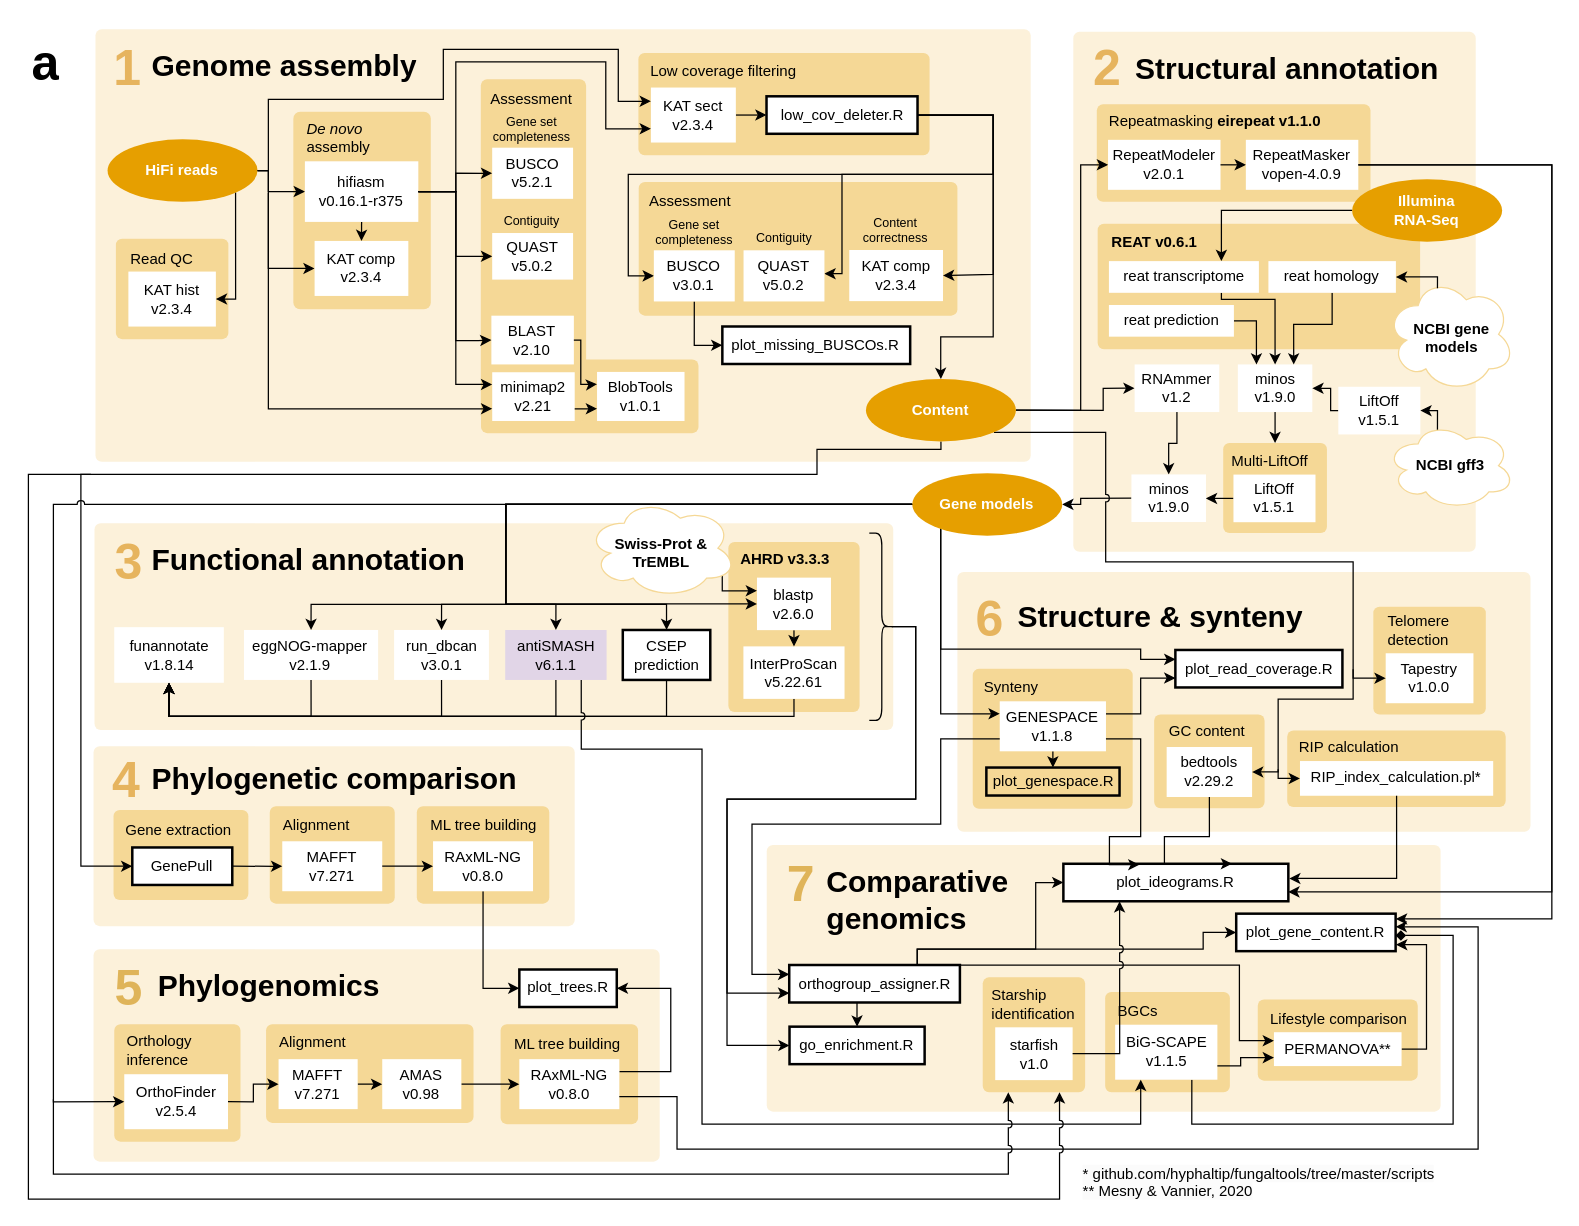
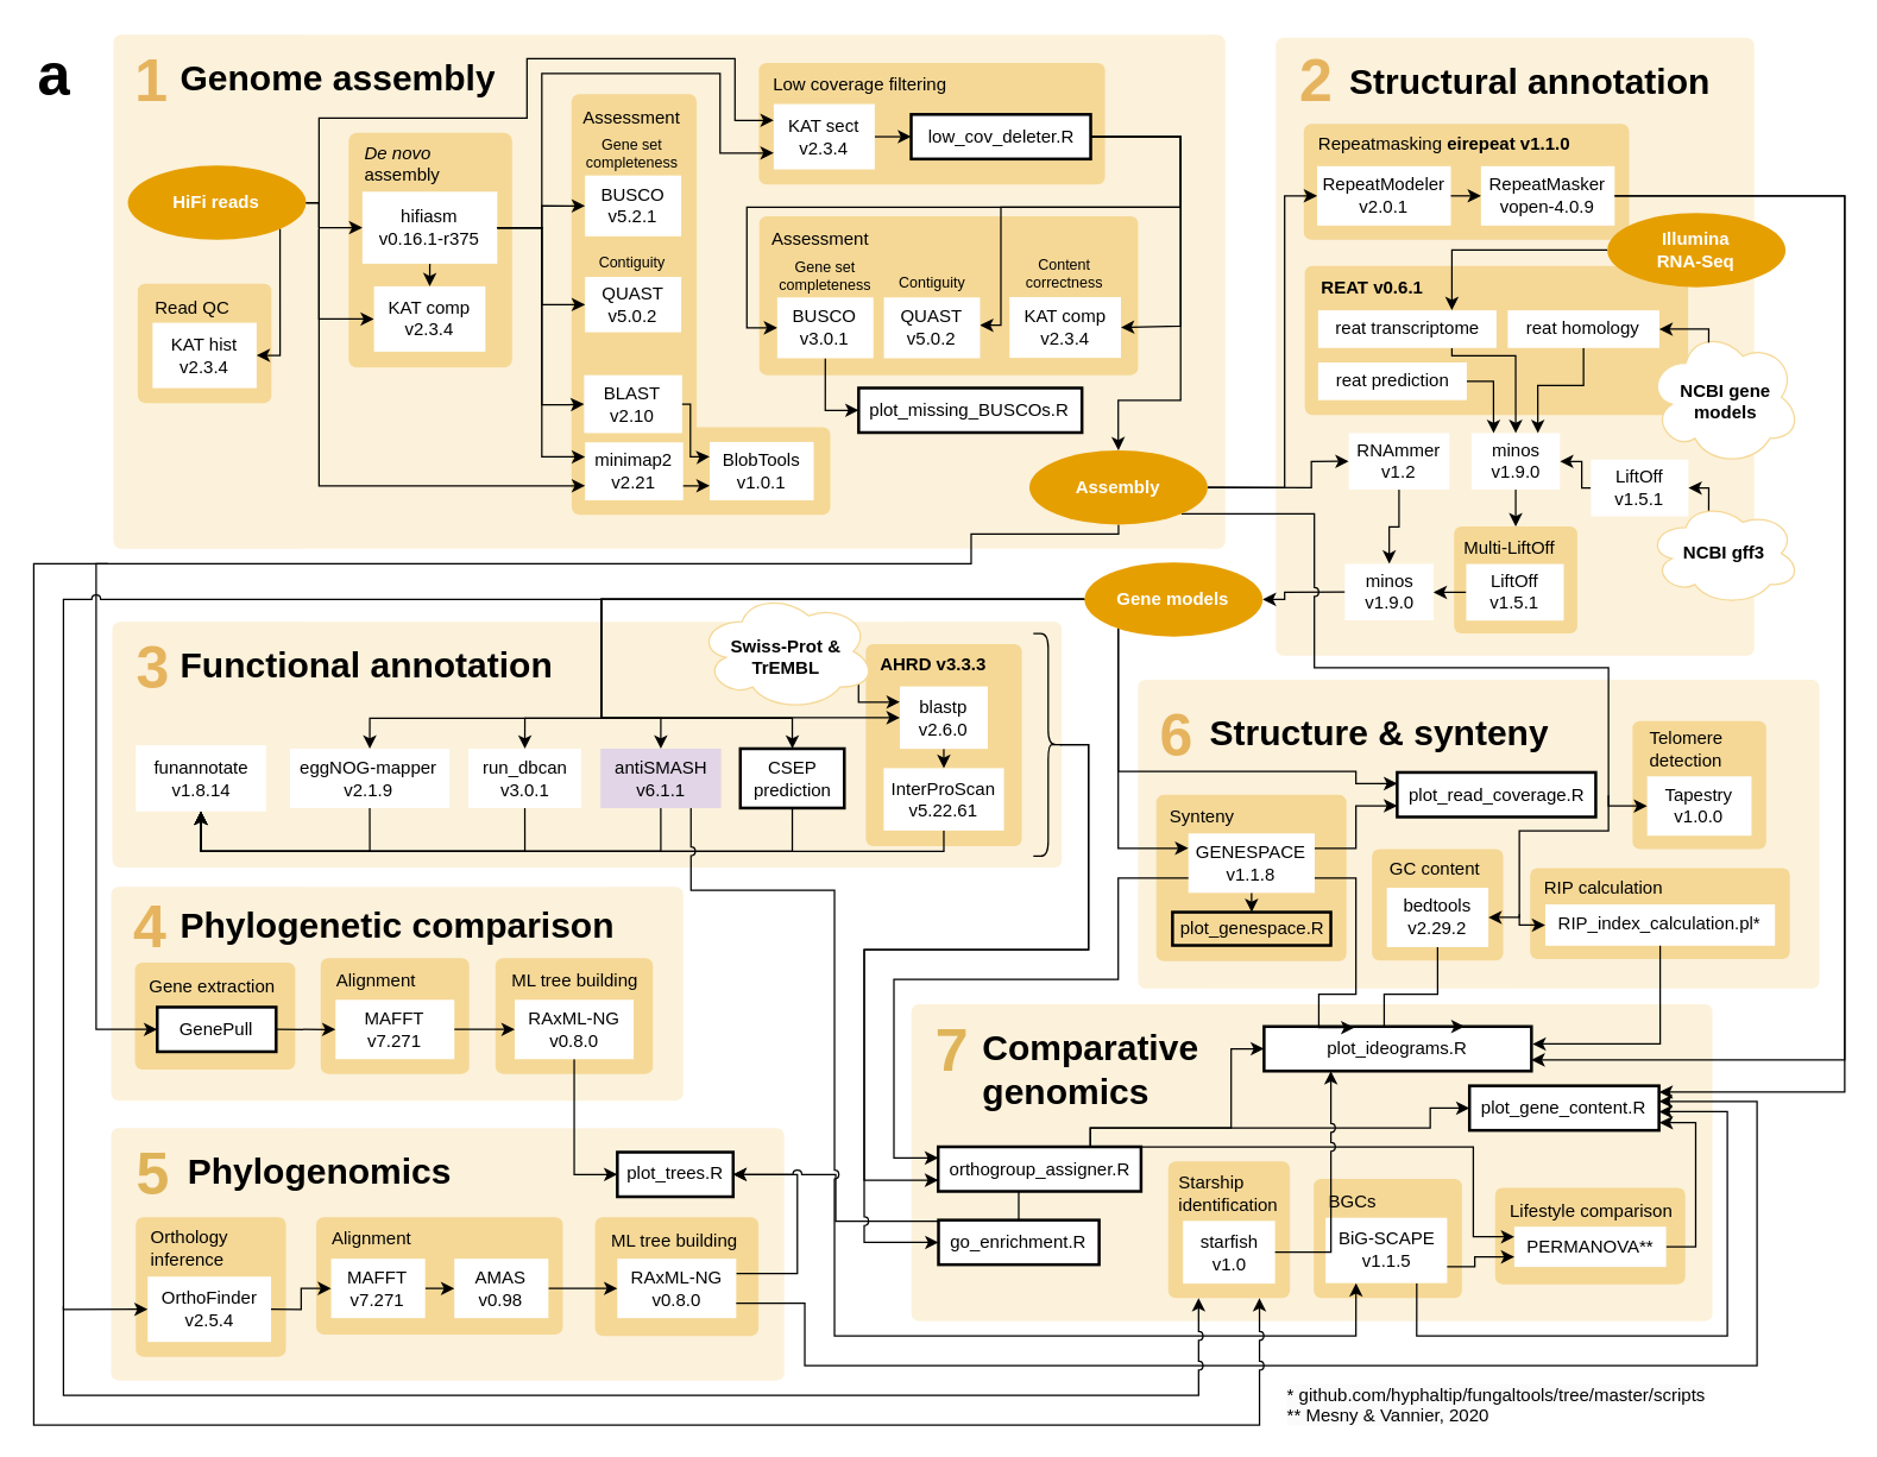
- <mxCell id="225" value="&lt;div&gt;&lt;b&gt;Content&lt;/b&gt;&lt;/div&gt;" style="ellipse;whiteSpace=wrap;html=1;labelBackgroundColor=none;align=center;sketch=0;shadow=0;fillColor=#E69F00;strokeColor=none;fontColor=#FFFFFF;fontFamily=Arial;" parent="1" vertex="1"><mxGeometry x="692.17" y="302.75" width="120" height="50" as="geometry" /></mxCell>
+ <mxCell id="225" value="&lt;div&gt;&lt;b&gt;Assembly&lt;/b&gt;&lt;/div&gt;" style="ellipse;whiteSpace=wrap;html=1;labelBackgroundColor=none;align=center;sketch=0;shadow=0;fillColor=#E69F00;strokeColor=none;fontColor=#FFFFFF;fontFamily=Arial;" parent="1" vertex="1"><mxGeometry x="692.17" y="302.75" width="120" height="50" as="geometry" /></mxCell>
- <mxCell id="166" style="edgeStyle=orthogonalEdgeStyle;rounded=0;orthogonalLoop=1;jettySize=auto;html=1;exitX=0.75;exitY=1;exitDx=0;exitDy=0;entryX=1;entryY=0.582;entryDx=0;entryDy=0;entryPerimeter=0;endArrow=diamond;" edge="1" parent="1" source="167" target="191"><mxGeometry relative="1" as="geometry"><Array as="points"><mxPoint x="953" y="899" /><mxPoint x="1162" y="899" /><mxPoint x="1162" y="748" /></Array></mxGeometry></mxCell>
+ <mxCell id="166" style="edgeStyle=orthogonalEdgeStyle;rounded=0;orthogonalLoop=1;jettySize=auto;html=1;exitX=0.75;exitY=1;exitDx=0;exitDy=0;entryX=1;entryY=0.582;entryDx=0;entryDy=0;entryPerimeter=0;" edge="1" parent="1" source="167" target="191"><mxGeometry relative="1" as="geometry"><Array as="points"><mxPoint x="953" y="899" /><mxPoint x="1162" y="899" /><mxPoint x="1162" y="748" /></Array></mxGeometry></mxCell>
- <mxCell id="172" style="edgeStyle=orthogonalEdgeStyle;rounded=0;jumpStyle=arc;orthogonalLoop=1;jettySize=auto;html=1;exitX=0.397;exitY=0.988;exitDx=0;exitDy=0;entryX=0.5;entryY=0;entryDx=0;entryDy=0;exitPerimeter=0;" parent="1" source="174" target="189" edge="1"><mxGeometry relative="1" as="geometry" /></mxCell>
+ <mxCell id="172" style="edgeStyle=orthogonalEdgeStyle;rounded=0;jumpStyle=arc;orthogonalLoop=1;jettySize=auto;html=1;exitX=0.397;exitY=0.988;exitDx=0;exitDy=0;exitPerimeter=0;" parent="1" source="174" target="213" edge="1"><mxGeometry relative="1" as="geometry" /></mxCell>
